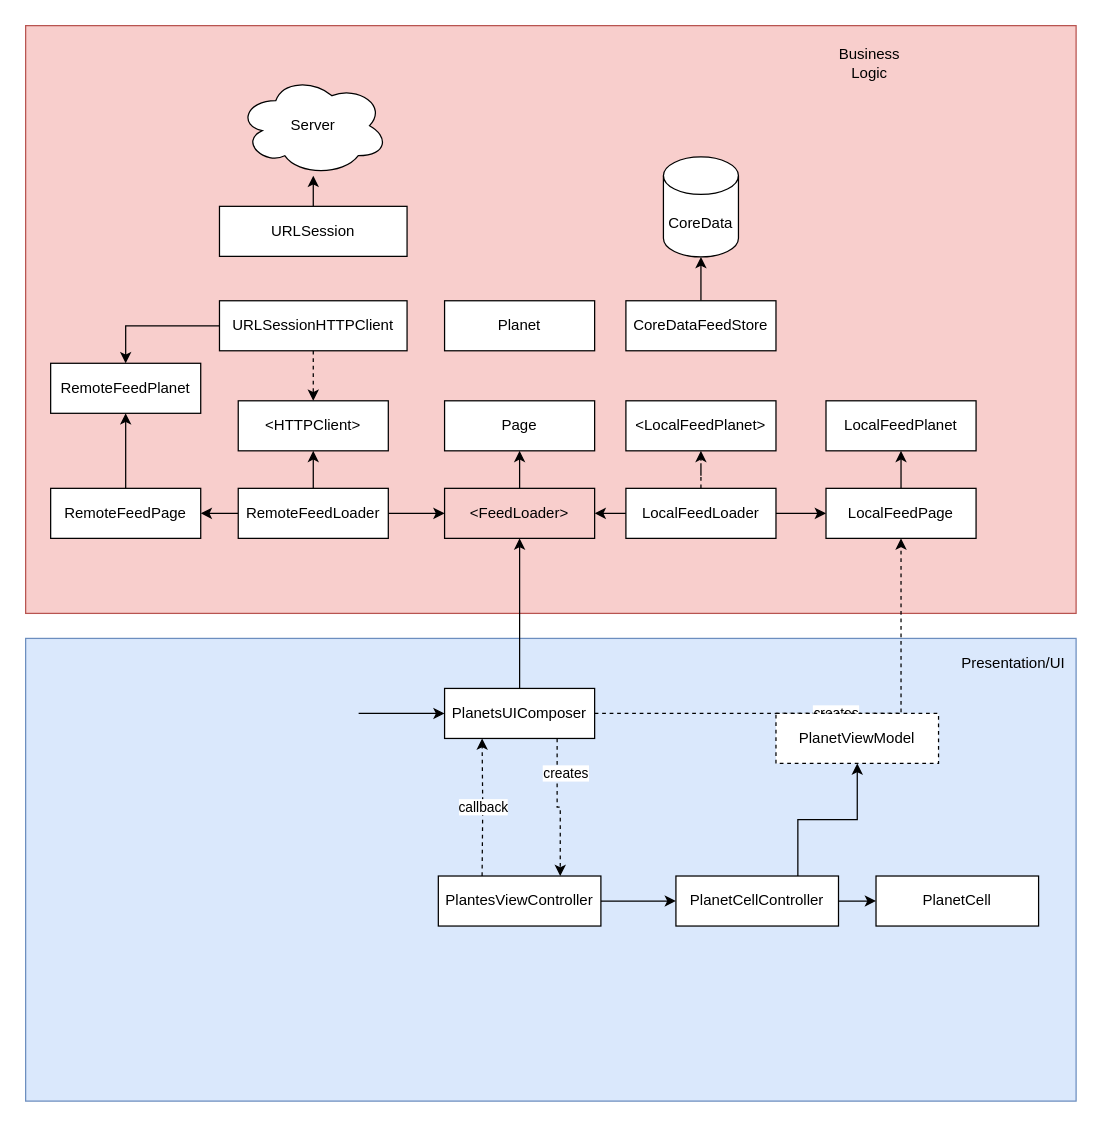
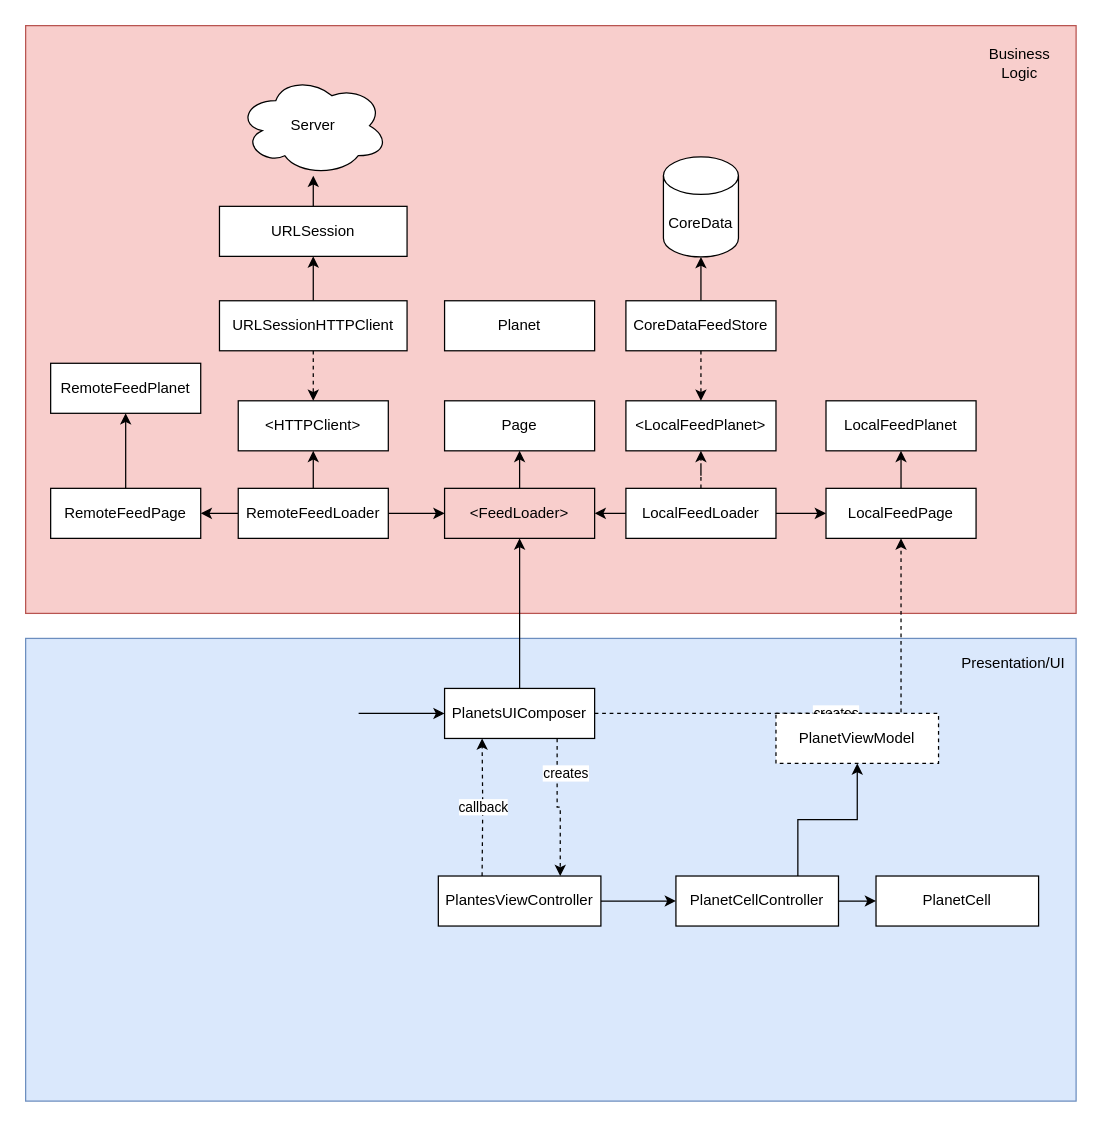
- <mxCell id="36" value="Business Logic" style="text;html=1;strokeColor=none;fillColor=none;align=center;verticalAlign=middle;whiteSpace=wrap;rounded=0;" parent="1" vertex="1"><mxGeometry x="670" y="40" width="50" height="20" as="geometry" /></mxCell>
+ <mxCell id="36" value="Business Logic" style="text;html=1;strokeColor=none;fillColor=none;align=center;verticalAlign=middle;whiteSpace=wrap;rounded=0;" parent="1" vertex="1"><mxGeometry x="790" y="40" width="50" height="20" as="geometry" /></mxCell>
- <mxCell id="17" style="edgeStyle=orthogonalEdgeStyle;rounded=0;orthogonalLoop=1;jettySize=auto;html=1;" parent="1" source="18" target="41" edge="1"><mxGeometry relative="1" as="geometry" /></mxCell>
+ <mxCell id="17" style="edgeStyle=orthogonalEdgeStyle;rounded=0;orthogonalLoop=1;jettySize=auto;html=1;entryX=0.5;entryY=1;entryDx=0;entryDy=0;" parent="1" source="18" target="20" edge="1"><mxGeometry relative="1" as="geometry" /></mxCell>
+ <mxCell id="22" style="edgeStyle=orthogonalEdgeStyle;rounded=0;orthogonalLoop=1;jettySize=auto;html=1;dashed=1;" parent="1" source="24" target="21" edge="1"><mxGeometry relative="1" as="geometry" /></mxCell>
